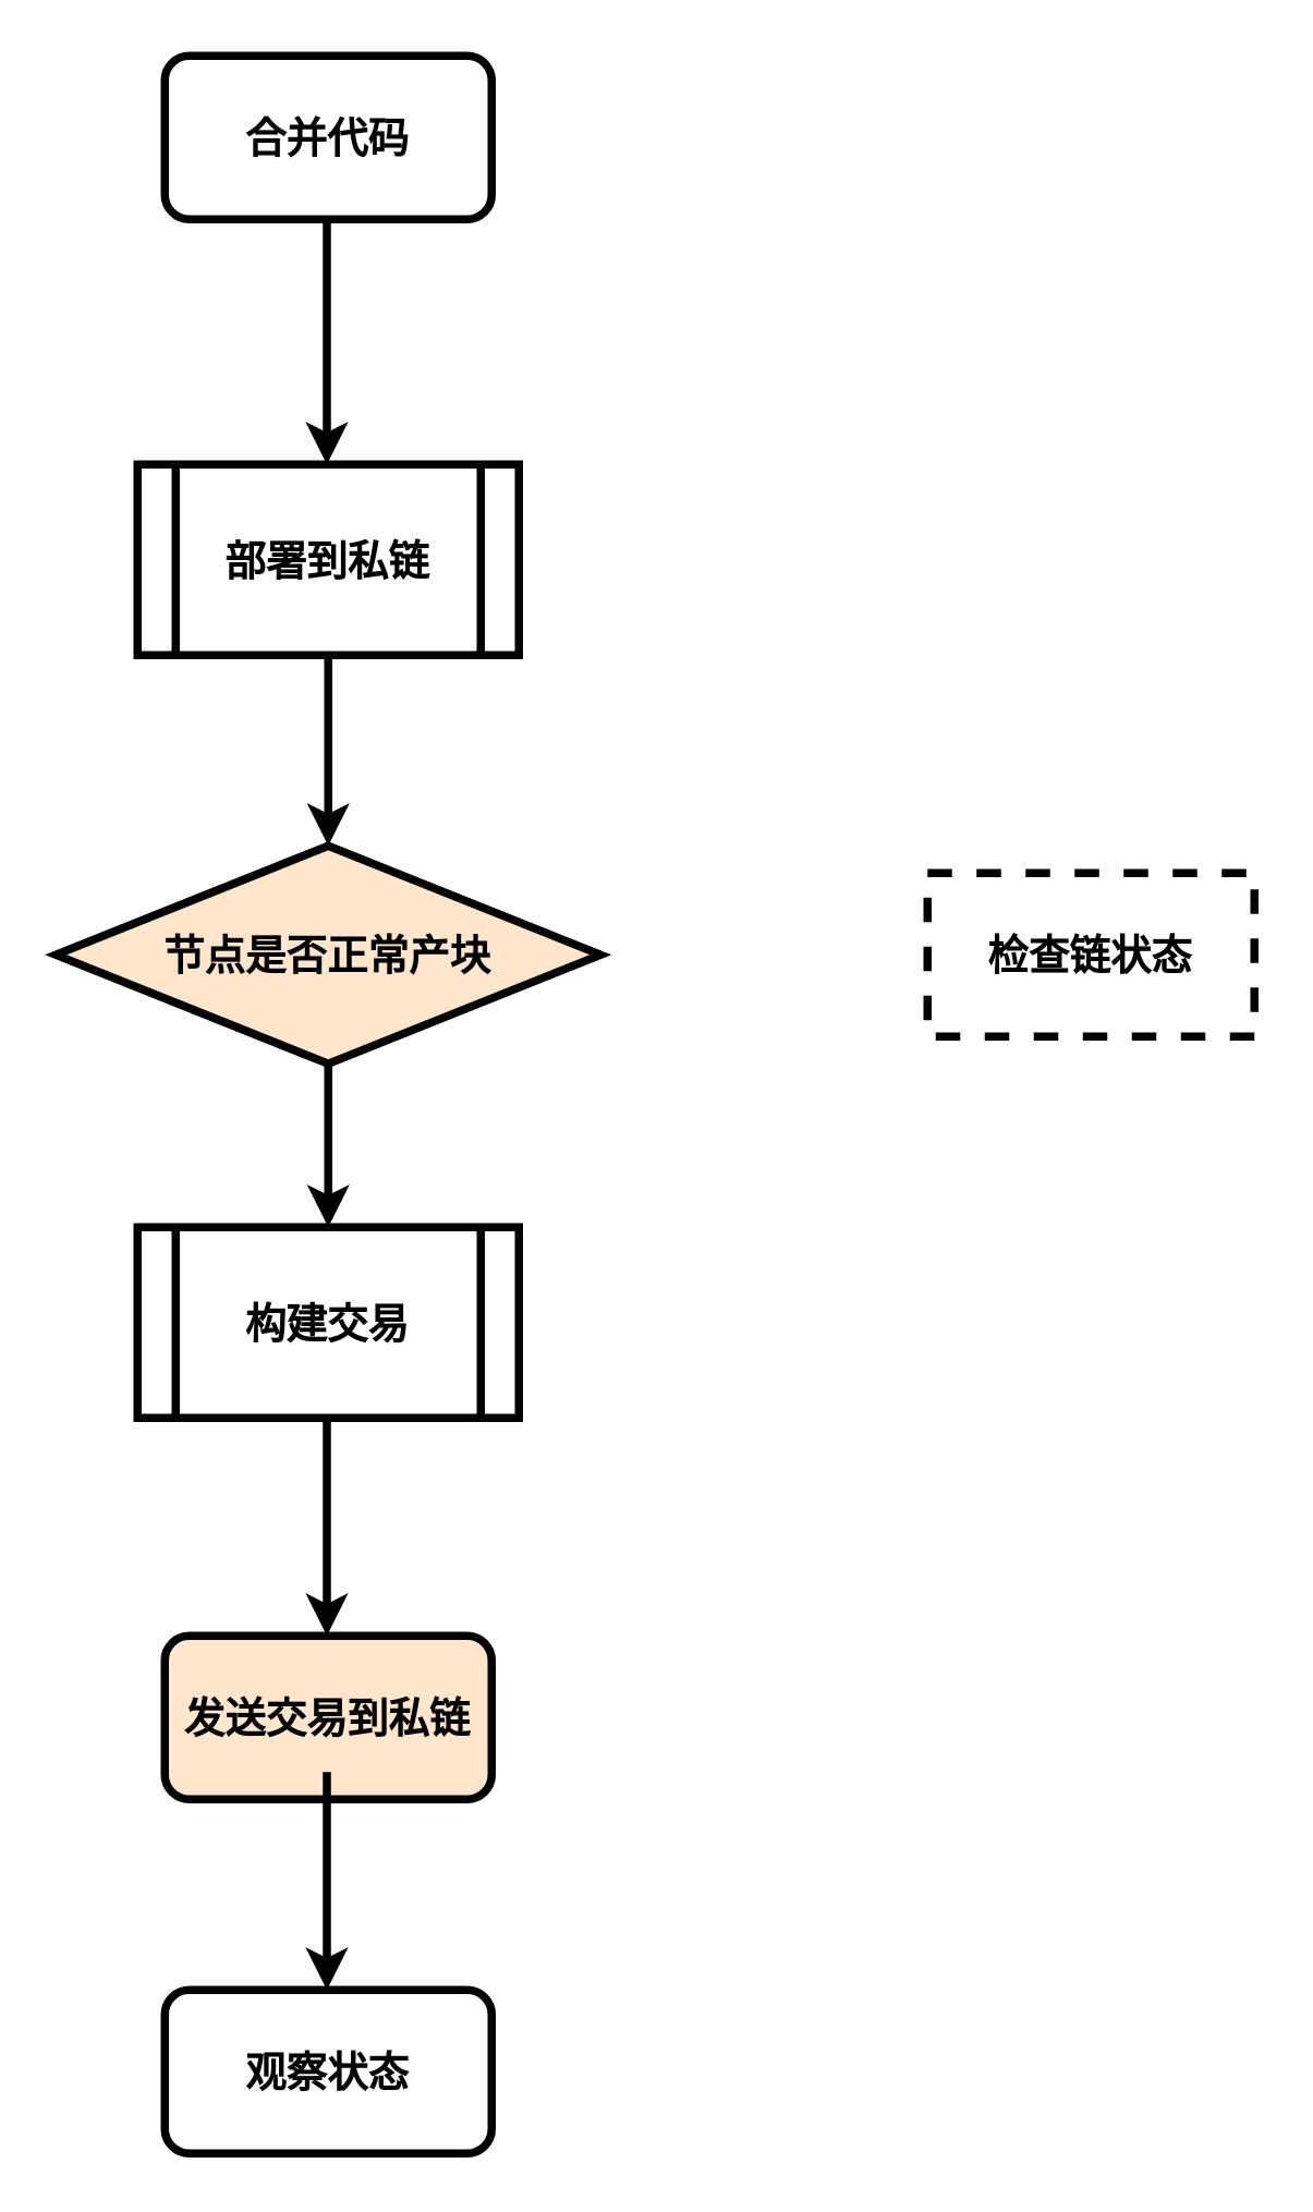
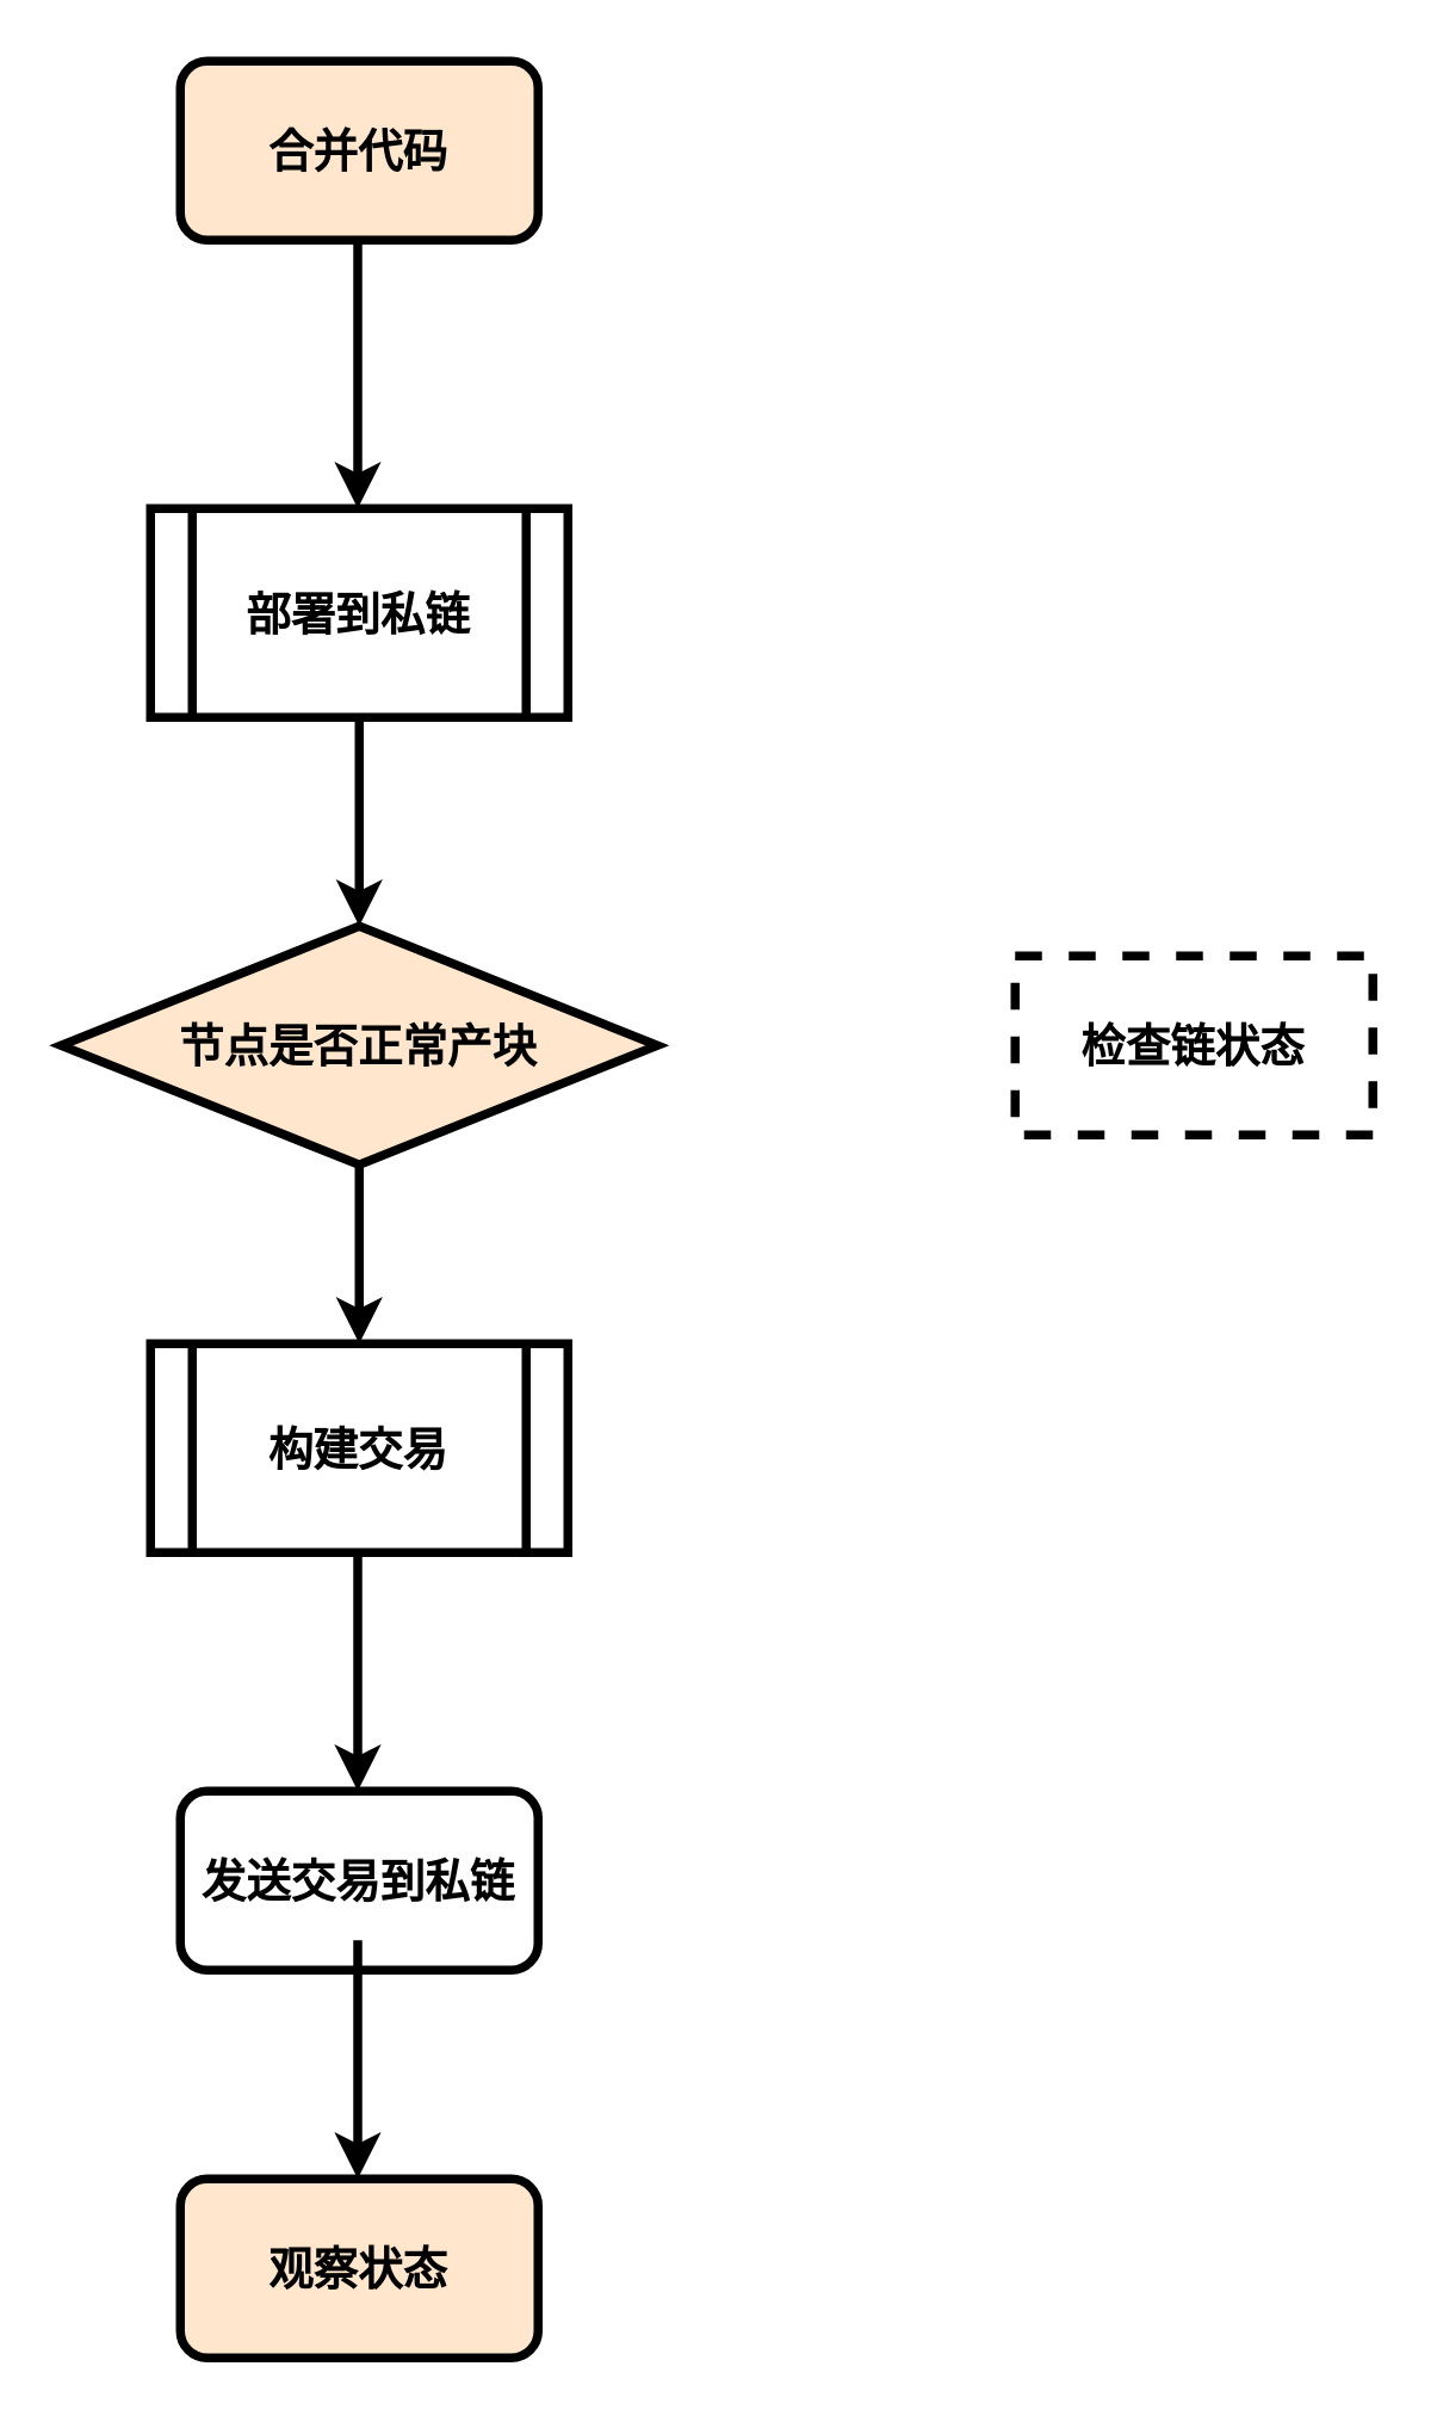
- <mxCell id="2" value="&lt;b style=&quot;border-color: var(--border-color); font-size: 12px;&quot;&gt;&lt;font style=&quot;border-color: var(--border-color); font-size: 15px;&quot;&gt;合并代码&lt;/font&gt;&lt;/b&gt;" style="rounded=1;whiteSpace=wrap;html=1;strokeWidth=3;fontSize=15;" vertex="1" parent="1"><mxGeometry x="60" y="20" width="120" height="60" as="geometry" /></mxCell>
+ <mxCell id="2" value="&lt;b style=&quot;border-color: var(--border-color); font-size: 12px;&quot;&gt;&lt;font style=&quot;border-color: var(--border-color); font-size: 15px;&quot;&gt;合并代码&lt;/font&gt;&lt;/b&gt;" style="rounded=1;whiteSpace=wrap;html=1;strokeWidth=3;fontSize=15;fillColor=#ffe6cc;" vertex="1" parent="1"><mxGeometry x="60" y="20" width="120" height="60" as="geometry" /></mxCell>
- <mxCell id="8" value="&lt;b&gt;发送交易到私链&lt;/b&gt;" style="rounded=1;whiteSpace=wrap;html=1;strokeWidth=3;fontSize=15;fillColor=#ffe6cc;" vertex="1" parent="1"><mxGeometry x="60" y="600" width="120" height="60" as="geometry" /></mxCell>
+ <mxCell id="8" value="&lt;b&gt;发送交易到私链&lt;/b&gt;" style="rounded=1;whiteSpace=wrap;html=1;strokeWidth=3;fontSize=15;" vertex="1" parent="1"><mxGeometry x="60" y="600" width="120" height="60" as="geometry" /></mxCell>
- <mxCell id="6" value="&lt;b&gt;观察状态&lt;/b&gt;" style="whiteSpace=wrap;html=1;fontSize=15;rounded=1;strokeWidth=3;" vertex="1" parent="1"><mxGeometry x="60" y="730" width="120" height="60" as="geometry" /></mxCell>
+ <mxCell id="6" value="&lt;b&gt;观察状态&lt;/b&gt;" style="whiteSpace=wrap;html=1;fontSize=15;rounded=1;strokeWidth=3;fillColor=#ffe6cc;" vertex="1" parent="1"><mxGeometry x="60" y="730" width="120" height="60" as="geometry" /></mxCell>
